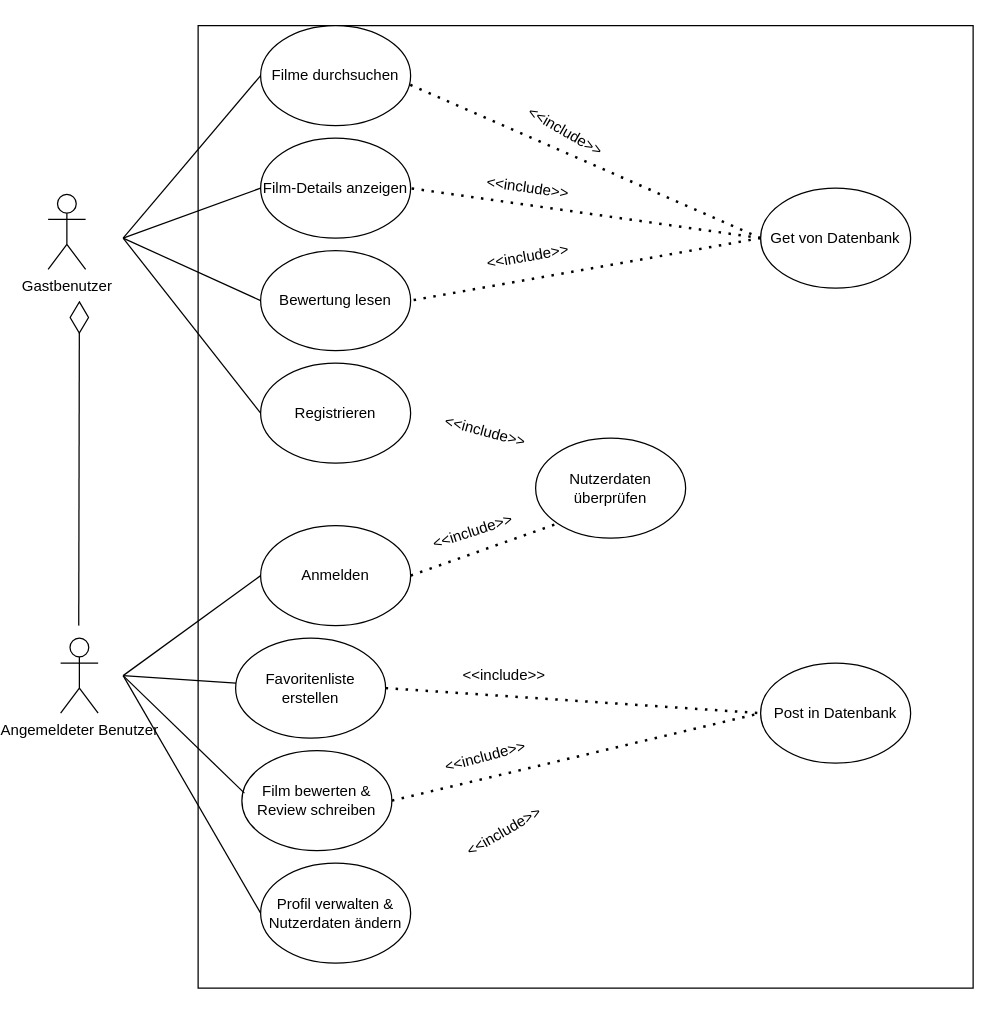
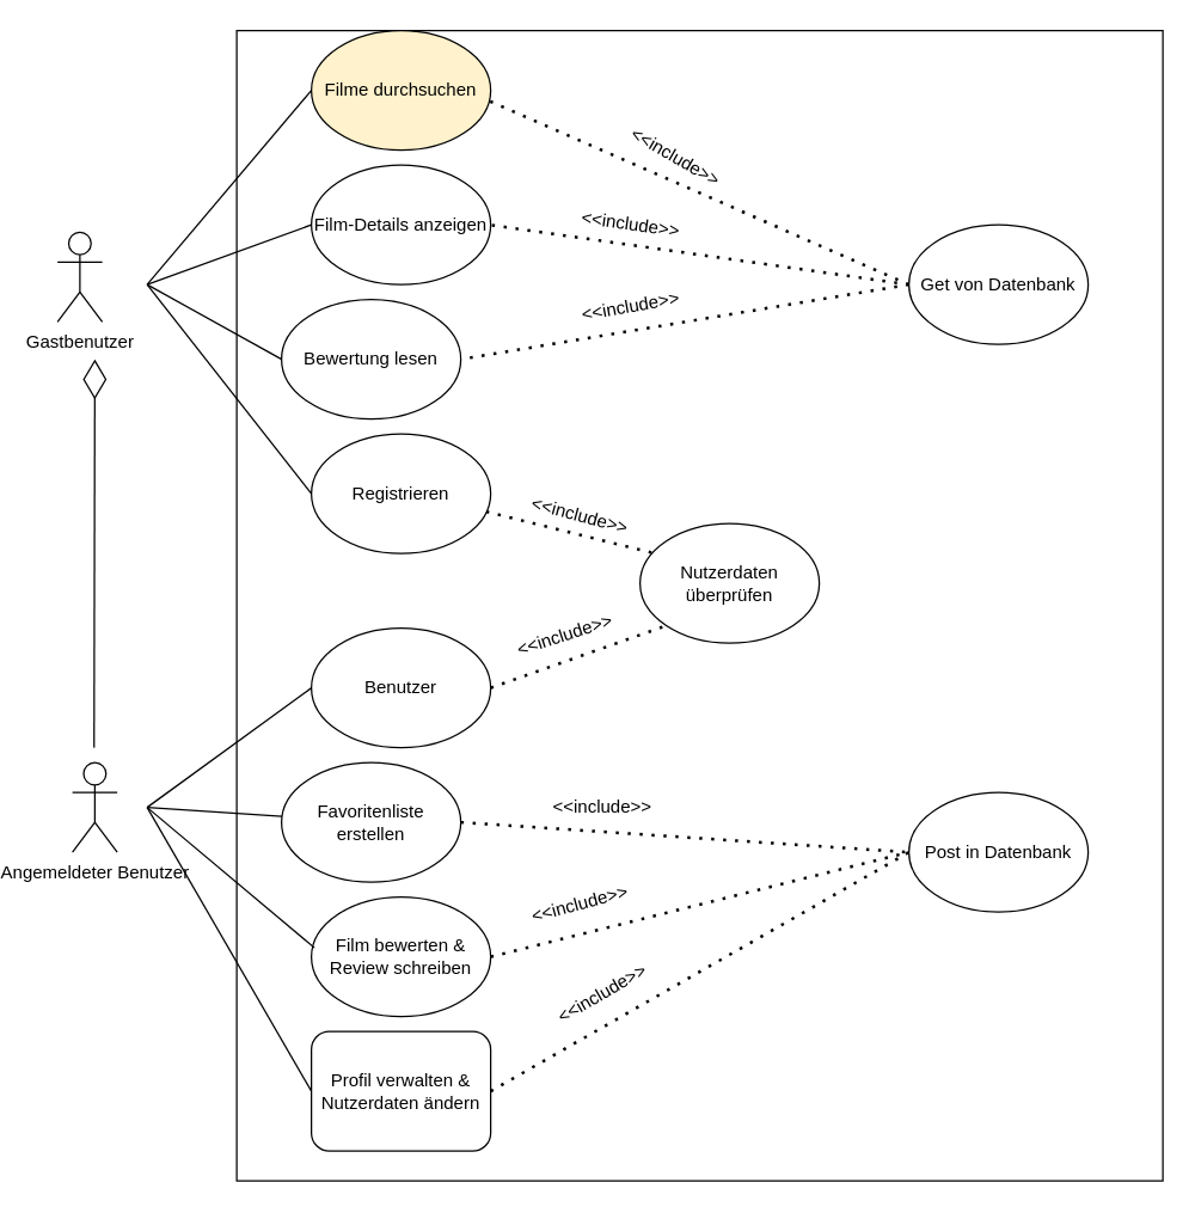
- <mxCell id="5" value="Filme durchsuchen" style="ellipse;whiteSpace=wrap;html=1;" vertex="1" parent="1"><mxGeometry x="190" y="20" width="120" height="80" as="geometry" /></mxCell>
+ <mxCell id="5" value="Filme durchsuchen" style="ellipse;whiteSpace=wrap;html=1;fillColor=#fff2cc;" vertex="1" parent="1"><mxGeometry x="190" y="20" width="120" height="80" as="geometry" /></mxCell>
- <mxCell id="7" value="Bewertung lesen" style="ellipse;whiteSpace=wrap;html=1;" vertex="1" parent="1"><mxGeometry x="190" y="200" width="120" height="80" as="geometry" /></mxCell>
+ <mxCell id="7" value="Bewertung lesen" style="ellipse;whiteSpace=wrap;html=1;" vertex="1" parent="1"><mxGeometry x="170" y="200" width="120" height="80" as="geometry" /></mxCell>
+ <mxCell id="17" value="" style="endArrow=none;dashed=1;html=1;dashPattern=1 3;strokeWidth=2;rounded=0;exitX=0.975;exitY=0.65;exitDx=0;exitDy=0;exitPerimeter=0;entryX=0.083;entryY=0.25;entryDx=0;entryDy=0;entryPerimeter=0;" edge="1" parent="1" source="8" target="13"><mxGeometry width="50" height="50" relative="1" as="geometry"><mxPoint x="410" y="440" as="sourcePoint" /><mxPoint x="460" y="390" as="targetPoint" /></mxGeometry></mxCell>
- <mxCell id="9" value="Anmelden" style="ellipse;whiteSpace=wrap;html=1;" vertex="1" parent="1"><mxGeometry x="190" y="420" width="120" height="80" as="geometry" /></mxCell>
+ <mxCell id="9" value="Benutzer" style="ellipse;whiteSpace=wrap;html=1;" vertex="1" parent="1"><mxGeometry x="190" y="420" width="120" height="80" as="geometry" /></mxCell>
- <mxCell id="10" value="Film bewerten &amp;amp; Review schreiben" style="ellipse;whiteSpace=wrap;html=1;" vertex="1" parent="1"><mxGeometry x="175" y="600" width="120" height="80" as="geometry" /></mxCell>
+ <mxCell id="10" value="Film bewerten &amp;amp; Review schreiben" style="ellipse;whiteSpace=wrap;html=1;" vertex="1" parent="1"><mxGeometry x="190" y="600" width="120" height="80" as="geometry" /></mxCell>
+ <mxCell id="23" value="" style="endArrow=none;dashed=1;html=1;dashPattern=1 3;strokeWidth=2;rounded=0;exitX=1;exitY=0.5;exitDx=0;exitDy=0;entryX=0;entryY=0.5;entryDx=0;entryDy=0;" edge="1" parent="1" source="12" target="15"><mxGeometry width="50" height="50" relative="1" as="geometry"><mxPoint x="330" y="570" as="sourcePoint" /><mxPoint x="610" y="590" as="targetPoint" /></mxGeometry></mxCell>
- <mxCell id="12" value="Profil verwalten &amp;amp; Nutzerdaten ändern" style="ellipse;whiteSpace=wrap;html=1;" vertex="1" parent="1"><mxGeometry x="190" y="690" width="120" height="80" as="geometry" /></mxCell>
+ <mxCell id="12" value="Profil verwalten &amp;amp; Nutzerdaten ändern" style="whiteSpace=wrap;html=1;rounded=1;" vertex="1" parent="1"><mxGeometry x="190" y="690" width="120" height="80" as="geometry" /></mxCell>
